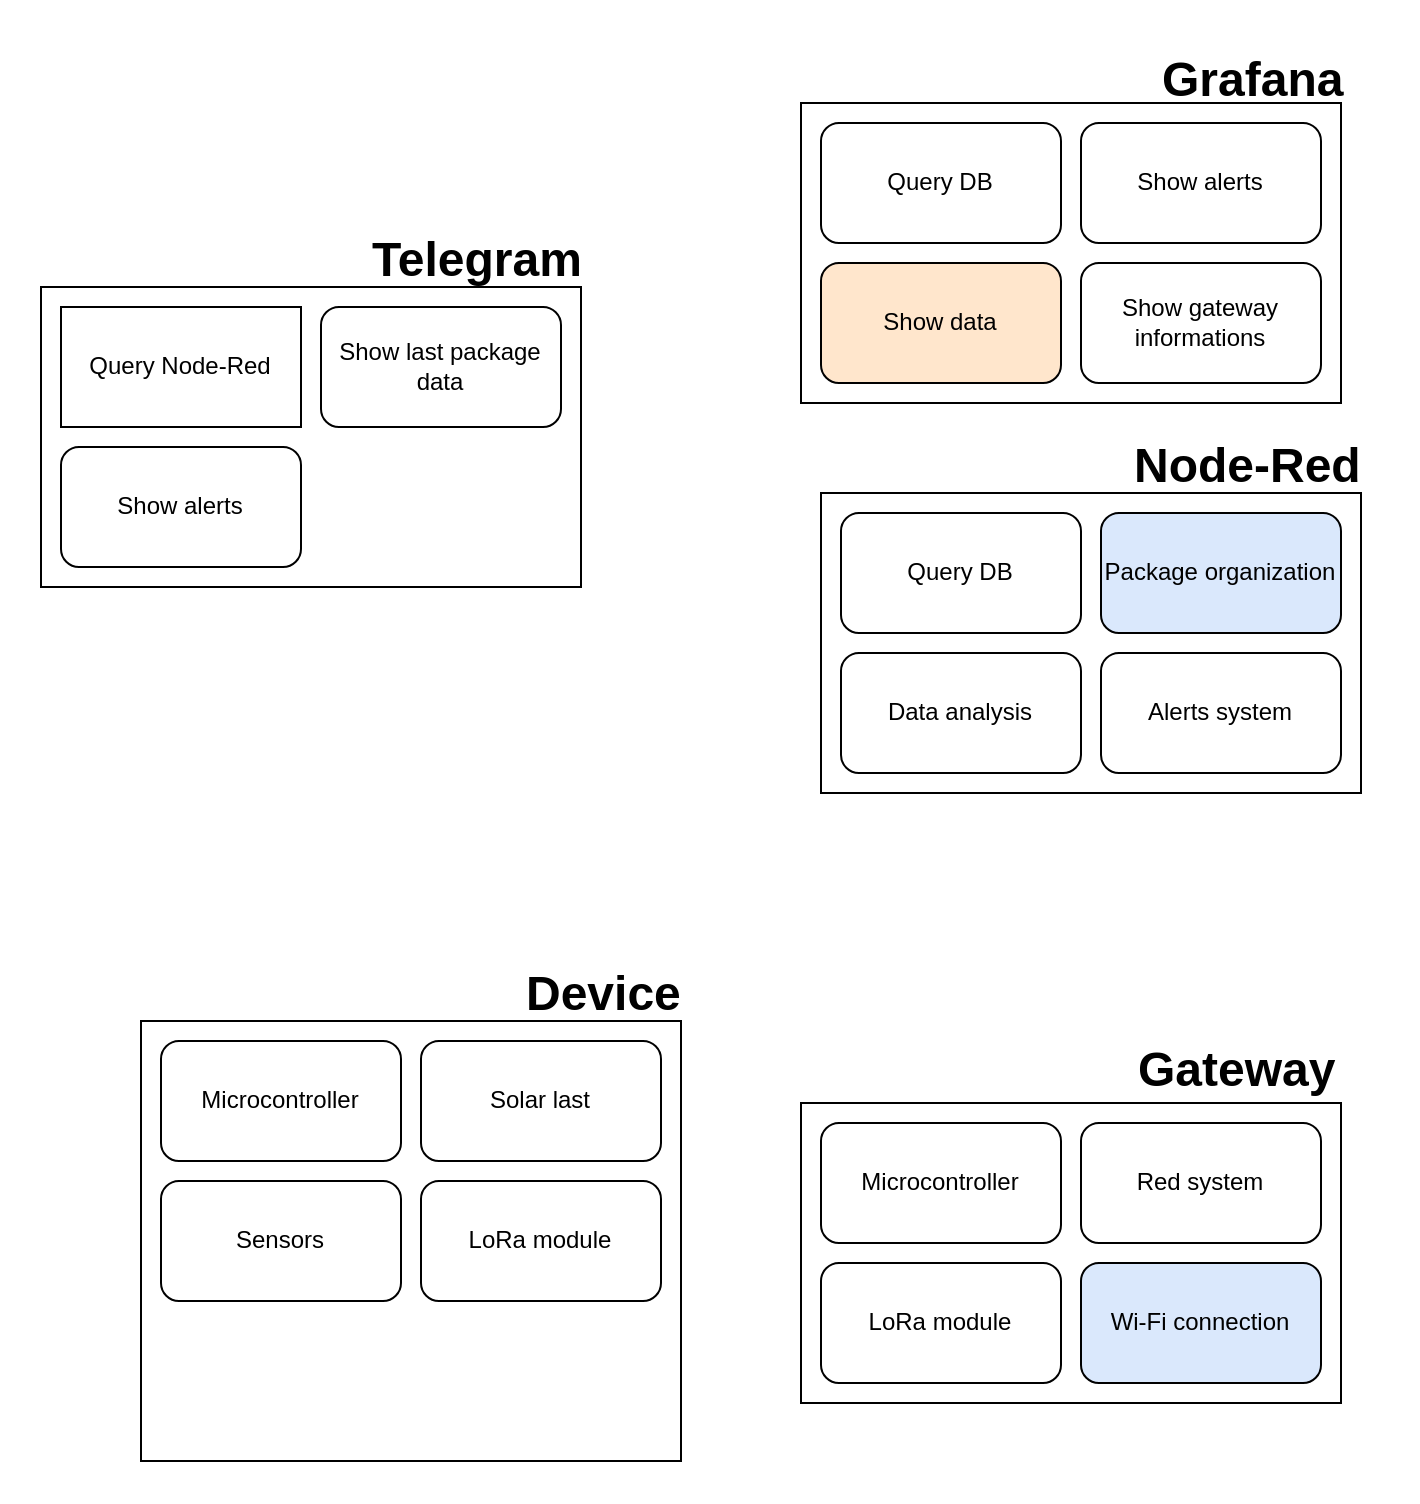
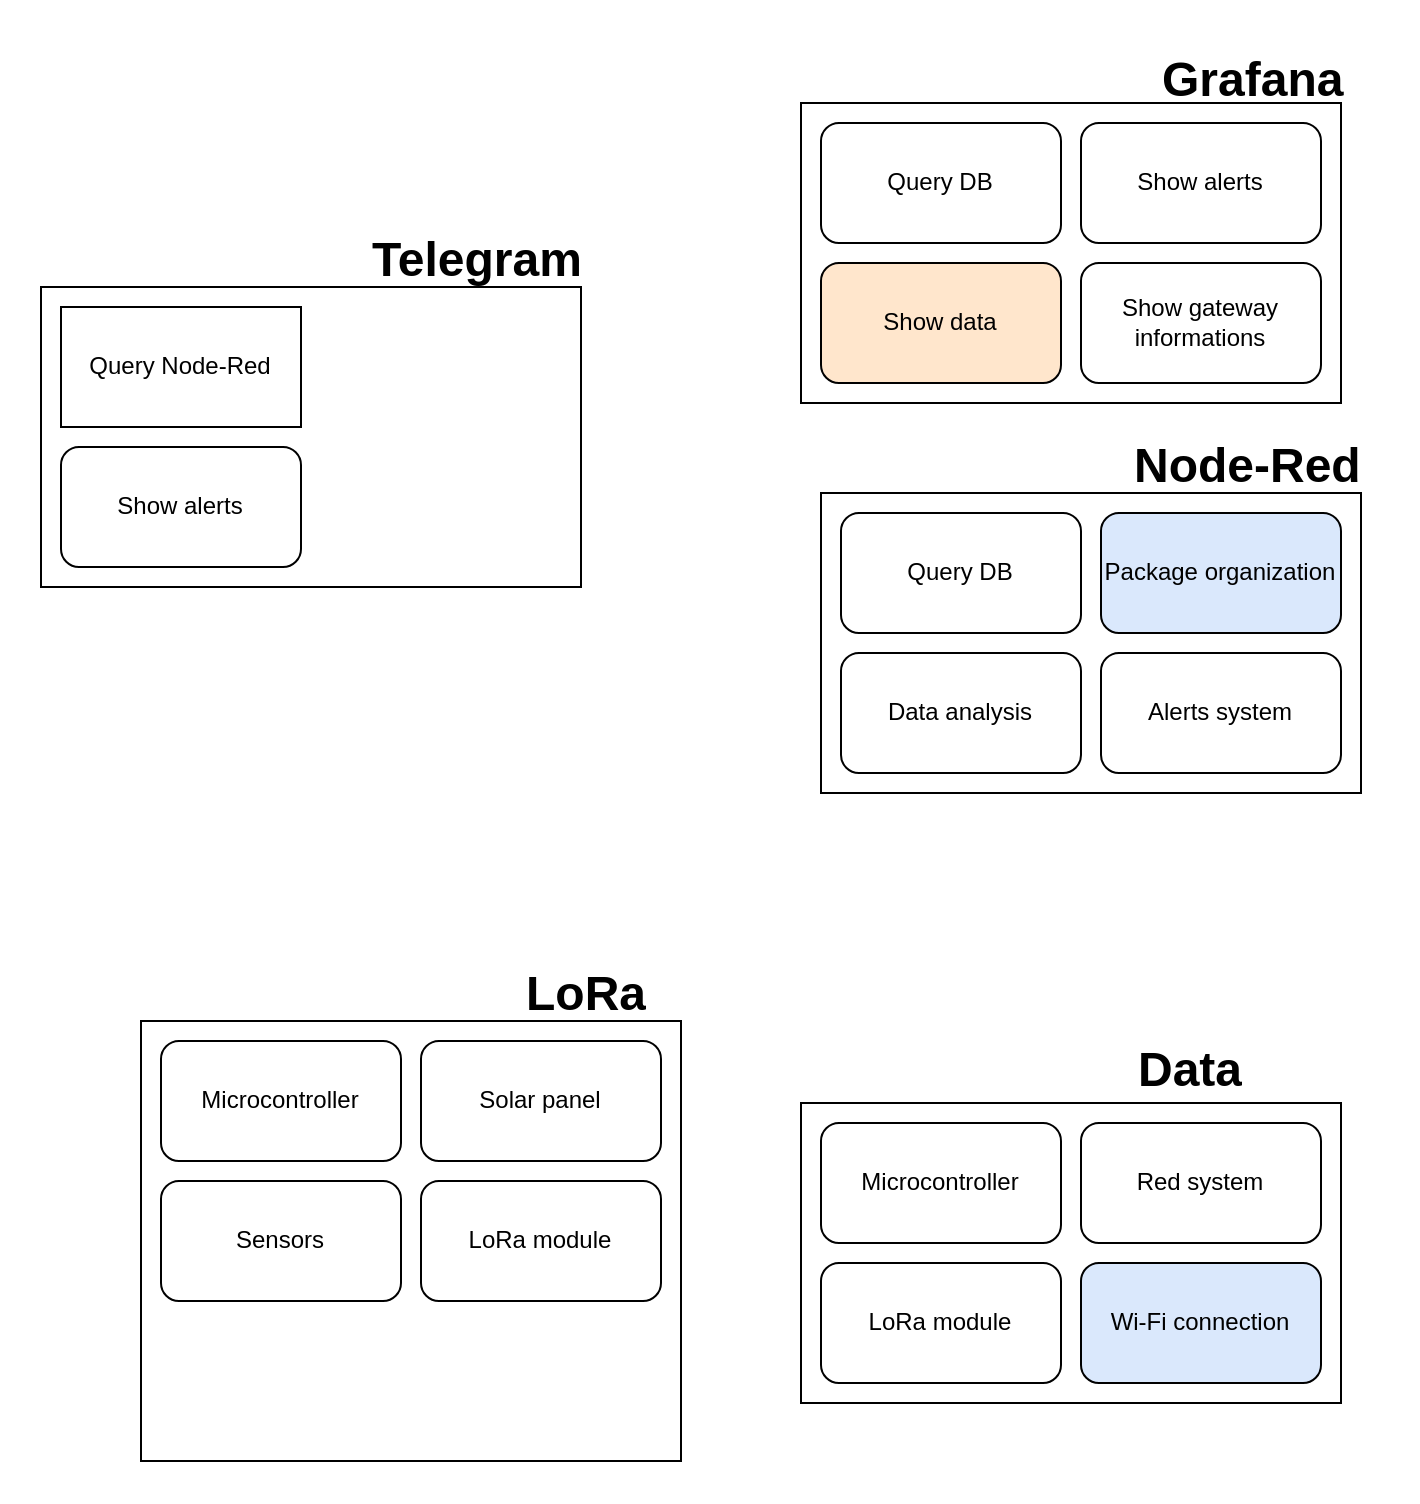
- <mxCell id="23" value="Show last package data" style="rounded=1;whiteSpace=wrap;html=1;" vertex="1" parent="1"><mxGeometry x="160" y="153" width="120" height="60" as="geometry" /></mxCell>
- <mxCell id="4" value="&lt;h1&gt;Device&lt;/h1&gt;" style="text;html=1;strokeColor=none;fillColor=none;spacing=5;spacingTop=-20;whiteSpace=wrap;overflow=hidden;rounded=0;" vertex="1" parent="1"><mxGeometry x="258" y="477" width="90" height="40" as="geometry" /></mxCell>
+ <mxCell id="4" value="&lt;h1&gt;LoRa&lt;/h1&gt;" style="text;html=1;strokeColor=none;fillColor=none;spacing=5;spacingTop=-20;whiteSpace=wrap;overflow=hidden;rounded=0;" vertex="1" parent="1"><mxGeometry x="258" y="477" width="90" height="40" as="geometry" /></mxCell>
- <mxCell id="9" value="&lt;h1&gt;Gateway&lt;/h1&gt;" style="text;html=1;strokeColor=none;fillColor=none;spacing=5;spacingTop=-20;whiteSpace=wrap;overflow=hidden;rounded=0;" vertex="1" parent="1"><mxGeometry x="564" y="515" width="120" height="40" as="geometry" /></mxCell>
+ <mxCell id="9" value="&lt;h1&gt;Data&lt;/h1&gt;" style="text;html=1;strokeColor=none;fillColor=none;spacing=5;spacingTop=-20;whiteSpace=wrap;overflow=hidden;rounded=0;" vertex="1" parent="1"><mxGeometry x="564" y="515" width="120" height="40" as="geometry" /></mxCell>
- <mxCell id="7" value="Solar last" style="rounded=1;whiteSpace=wrap;html=1;" vertex="1" parent="1"><mxGeometry x="210" y="520" width="120" height="60" as="geometry" /></mxCell>
+ <mxCell id="7" value="Solar panel" style="rounded=1;whiteSpace=wrap;html=1;" vertex="1" parent="1"><mxGeometry x="210" y="520" width="120" height="60" as="geometry" /></mxCell>
